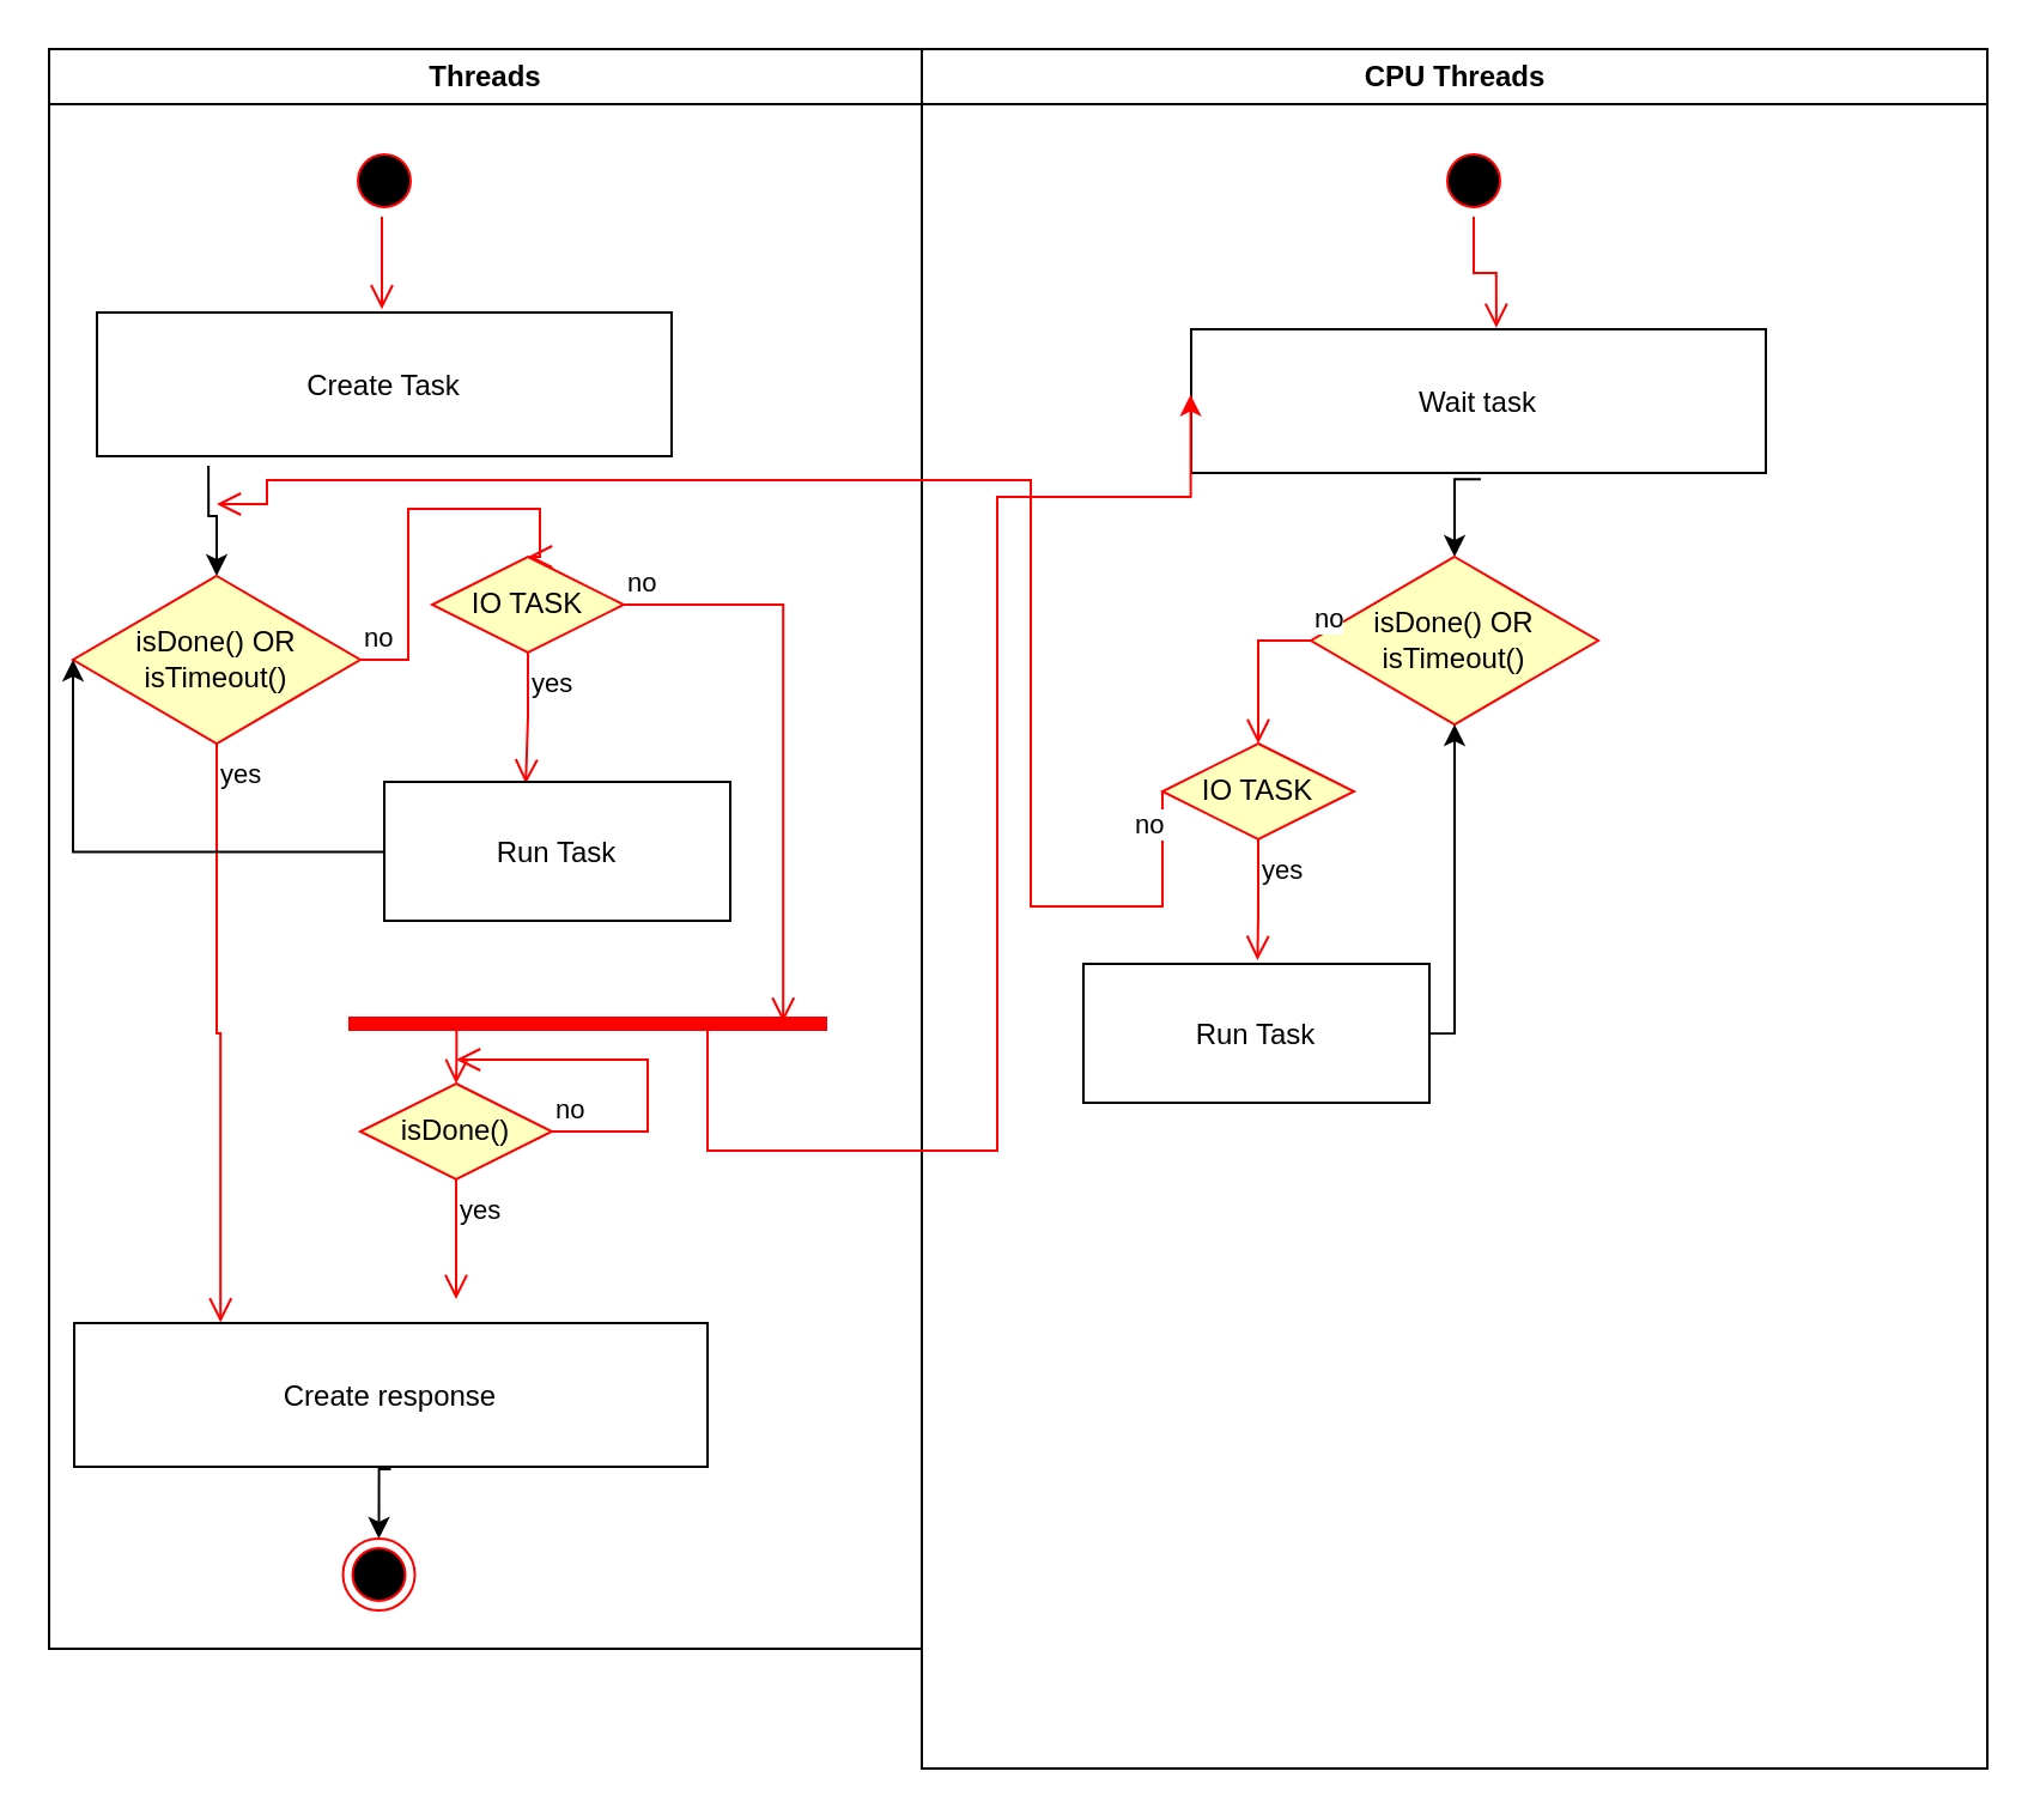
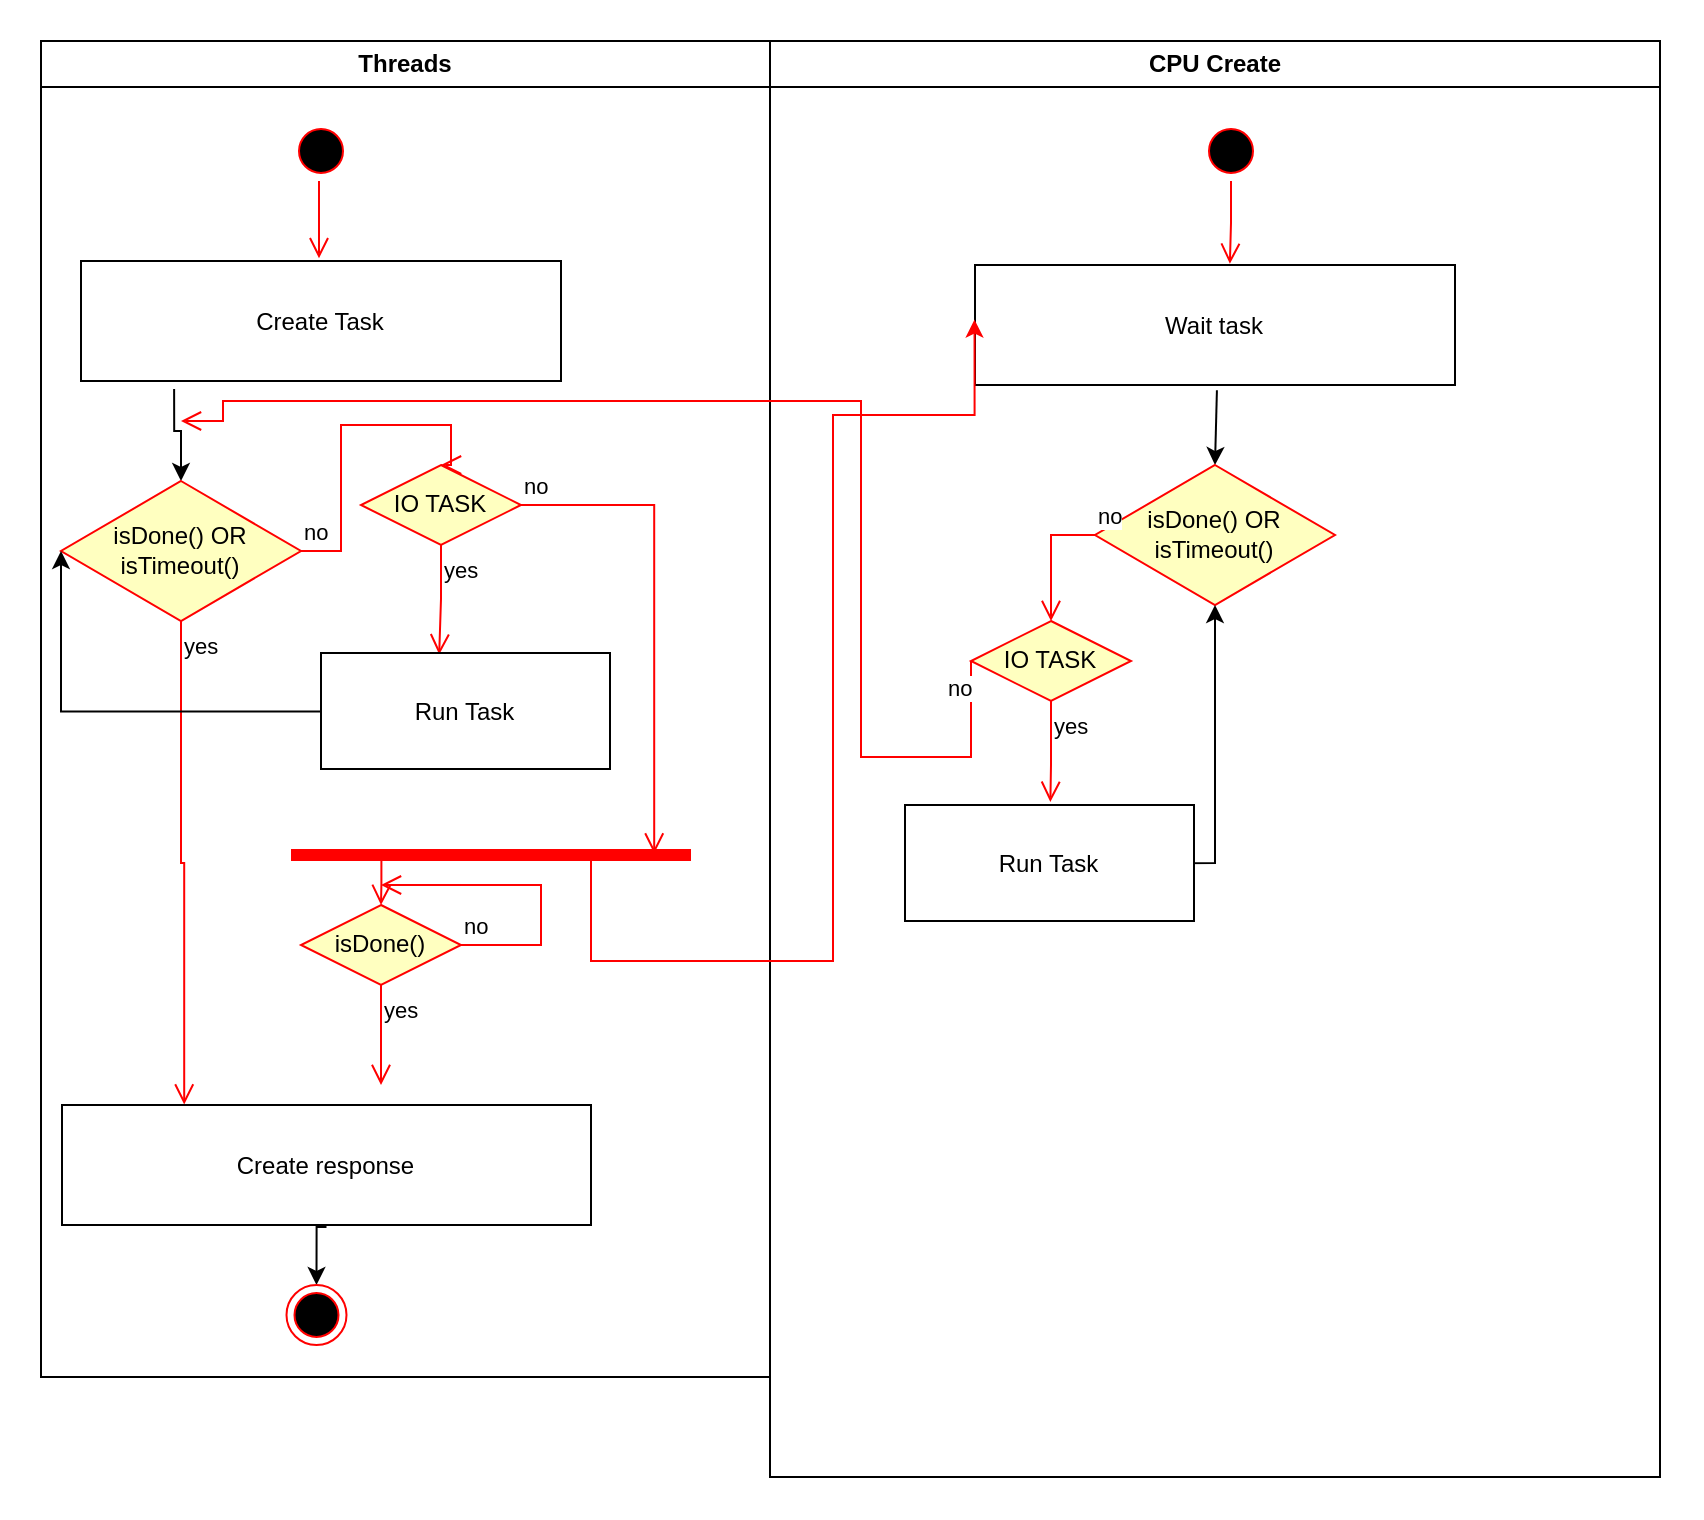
- <mxCell id="23" value="CPU Threads" style="swimlane;whiteSpace=wrap;fillColor=#FFFFFF;" parent="1" vertex="1"><mxGeometry x="384.5" y="20" width="445" height="718" as="geometry" /></mxCell>
+ <mxCell id="23" value="CPU Create" style="swimlane;whiteSpace=wrap;fillColor=#FFFFFF;" parent="1" vertex="1"><mxGeometry x="384.5" y="20" width="445" height="718" as="geometry" /></mxCell>
- <mxCell id="27" value="Wait task" style="" vertex="1" parent="23"><mxGeometry x="112.5" y="117" width="240" height="60" as="geometry" /></mxCell>
+ <mxCell id="27" value="Wait task" style="" vertex="1" parent="23"><mxGeometry x="102.5" y="112" width="240" height="60" as="geometry" /></mxCell>
